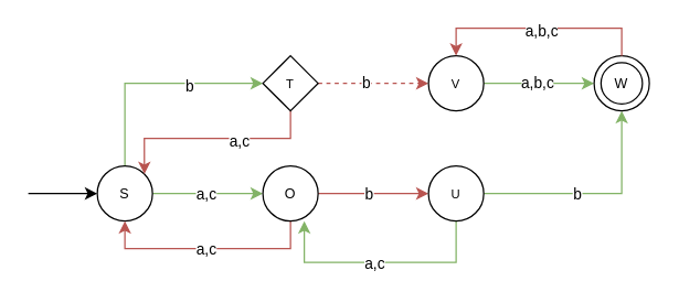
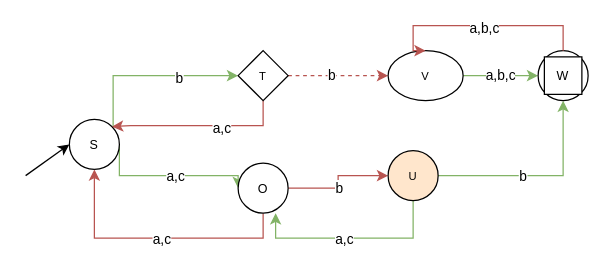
- <mxCell id="24" value="&lt;font style=&quot;font-size: 9px;&quot;&gt;V&lt;/font&gt;" style="ellipse;whiteSpace=wrap;html=1;aspect=fixed;" parent="1" vertex="1"><mxGeometry x="310" y="40" width="40" height="40" as="geometry" /></mxCell>
+ <mxCell id="24" value="&lt;font style=&quot;font-size: 9px;&quot;&gt;V&lt;/font&gt;" style="ellipse;whiteSpace=wrap;html=1;aspect=fixed;" parent="1" vertex="1"><mxGeometry x="310" y="40" width="60" height="40" as="geometry" /></mxCell>
- <mxCell id="27" value="&lt;font size=&quot;1&quot;&gt;W&lt;/font&gt;" style="ellipse;whiteSpace=wrap;html=1;aspect=fixed;" parent="25" vertex="1"><mxGeometry x="5" y="5" width="30" height="30" as="geometry" /></mxCell>
+ <mxCell id="27" value="&lt;font size=&quot;1&quot;&gt;W&lt;/font&gt;" style="whiteSpace=wrap;html=1;aspect=fixed;rounded=0;" parent="25" vertex="1"><mxGeometry x="5" y="5" width="30" height="30" as="geometry" /></mxCell>
- <mxCell id="6" value="&lt;div&gt;&lt;font size=&quot;1&quot;&gt;S&lt;/font&gt;&lt;/div&gt;" style="ellipse;whiteSpace=wrap;html=1;aspect=fixed;" parent="1" vertex="1"><mxGeometry x="70" y="120" width="40" height="40" as="geometry" /></mxCell>
+ <mxCell id="6" value="&lt;div&gt;&lt;font size=&quot;1&quot;&gt;S&lt;/font&gt;&lt;/div&gt;" style="ellipse;whiteSpace=wrap;html=1;aspect=fixed;" parent="1" vertex="1"><mxGeometry x="55" y="95" width="40" height="40" as="geometry" /></mxCell>
- <mxCell id="13" value="&lt;font size=&quot;1&quot;&gt;O&lt;/font&gt;" style="ellipse;whiteSpace=wrap;html=1;aspect=fixed;" parent="1" vertex="1"><mxGeometry x="190" y="120" width="40" height="40" as="geometry" /></mxCell>
+ <mxCell id="13" value="&lt;font size=&quot;1&quot;&gt;O&lt;/font&gt;" style="ellipse;whiteSpace=wrap;html=1;aspect=fixed;" parent="1" vertex="1"><mxGeometry x="190" y="130" width="40" height="40" as="geometry" /></mxCell>
- <mxCell id="16" value="&lt;font style=&quot;font-size: 9px;&quot;&gt;U&lt;/font&gt;" style="ellipse;whiteSpace=wrap;html=1;aspect=fixed;" parent="1" vertex="1"><mxGeometry x="310" y="120" width="40" height="40" as="geometry" /></mxCell>
+ <mxCell id="16" value="&lt;font style=&quot;font-size: 9px;&quot;&gt;U&lt;/font&gt;" style="ellipse;whiteSpace=wrap;html=1;aspect=fixed;fillColor=#ffe6cc;" parent="1" vertex="1"><mxGeometry x="310" y="120" width="40" height="40" as="geometry" /></mxCell>
